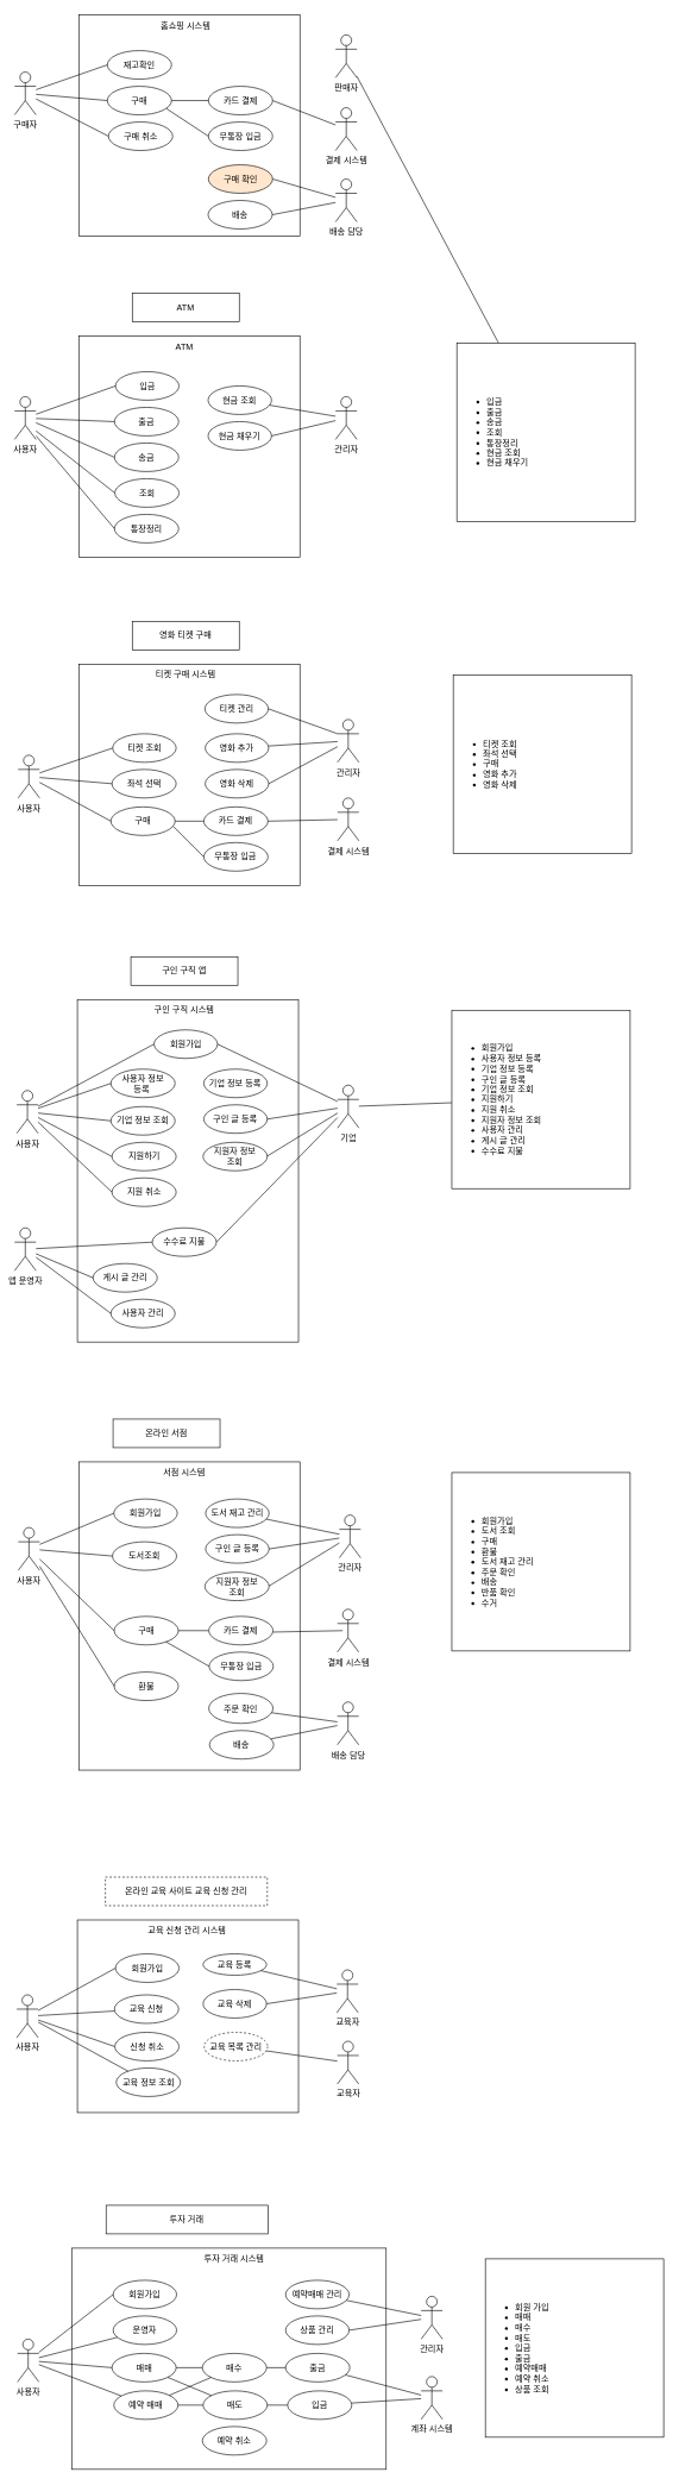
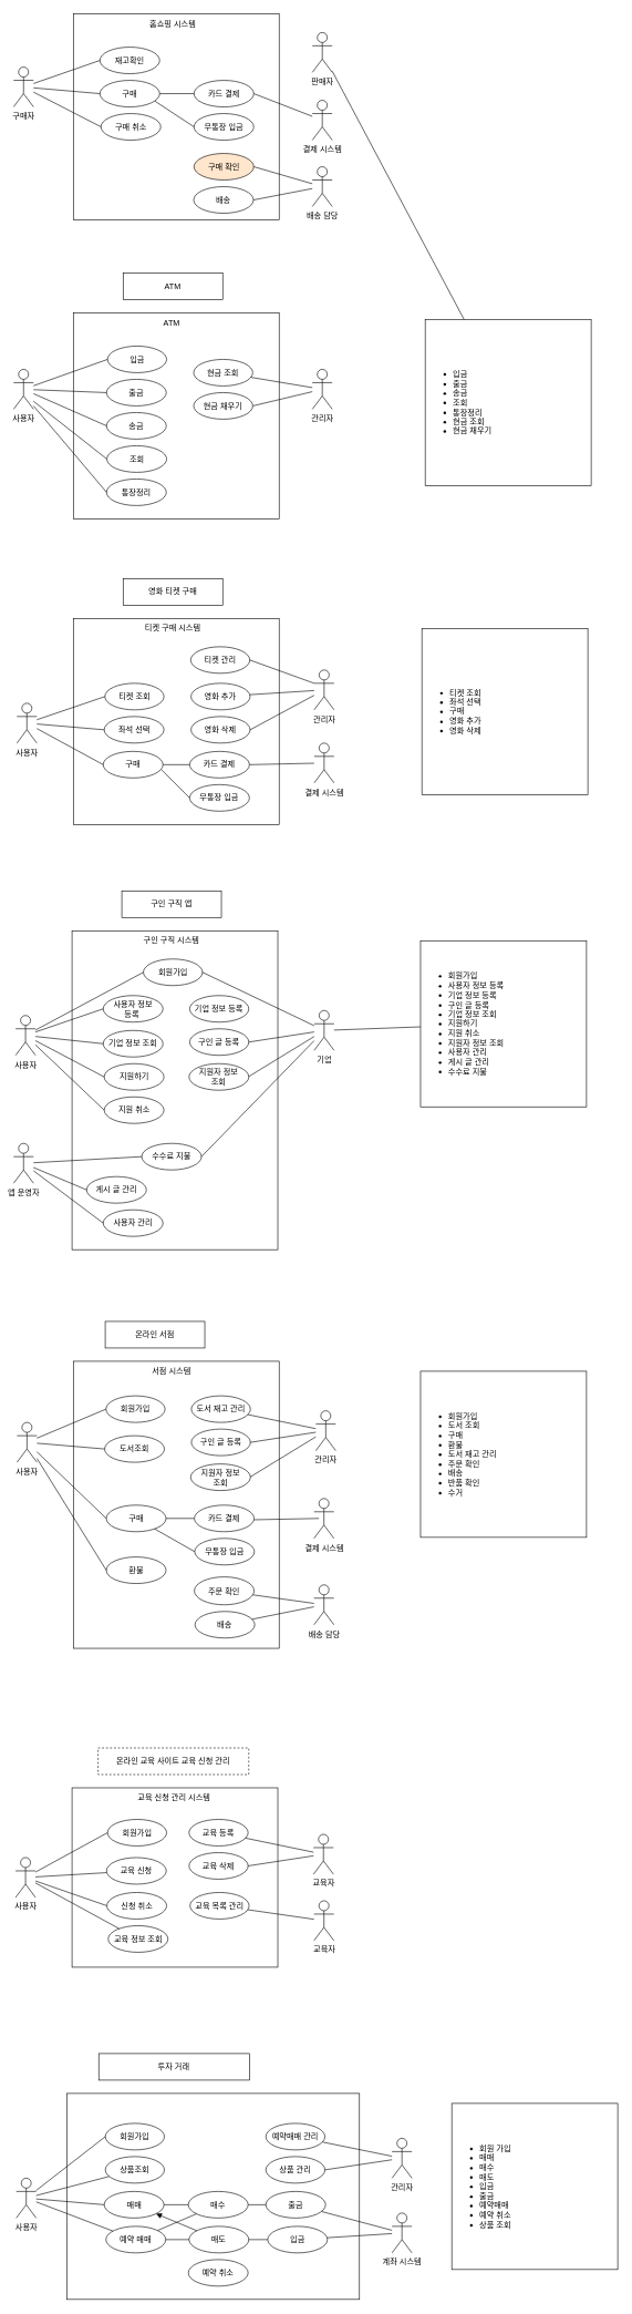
- <mxCell id="137" value="교육 등록" style="ellipse;whiteSpace=wrap;html=1;" vertex="1" parent="1"><mxGeometry x="284.25" y="2737.5" width="89" height="30" as="geometry" /></mxCell>
+ <mxCell id="137" value="교육 등록" style="ellipse;whiteSpace=wrap;html=1;" vertex="1" parent="1"><mxGeometry x="284.25" y="2737.5" width="89" height="40" as="geometry" /></mxCell>
- <mxCell id="171" value="교육 목록 관리" style="ellipse;whiteSpace=wrap;html=1;dashed=1;" vertex="1" parent="1"><mxGeometry x="285.75" y="2847.5" width="89" height="40" as="geometry" /></mxCell>
+ <mxCell id="171" value="교육 목록 관리" style="ellipse;whiteSpace=wrap;html=1;" vertex="1" parent="1"><mxGeometry x="285.75" y="2847.5" width="89" height="40" as="geometry" /></mxCell>
- <mxCell id="149" value="투자 거래 시스템" style="text;html=1;strokeColor=none;fillColor=none;align=center;verticalAlign=middle;whiteSpace=wrap;rounded=0;" vertex="1" parent="1"><mxGeometry x="257.25" y="3150" width="142" height="30" as="geometry" /></mxCell>
- <mxCell id="180" value="운영자" style="ellipse;whiteSpace=wrap;html=1;" vertex="1" parent="1"><mxGeometry x="158.13" y="3245" width="89" height="40" as="geometry" /></mxCell>
+ <mxCell id="180" value="상품조회" style="ellipse;whiteSpace=wrap;html=1;" vertex="1" parent="1"><mxGeometry x="158.13" y="3245" width="89" height="40" as="geometry" /></mxCell>
- <mxCell id="165" value="" style="endArrow=none;html=1;rounded=0;" edge="1" parent="1" source="163" target="147"><mxGeometry width="50" height="50" relative="1" as="geometry"><mxPoint x="293.25" y="3410" as="sourcePoint" /><mxPoint x="250.13" y="3380" as="targetPoint" /><Array as="points" /></mxGeometry></mxCell>
+ <mxCell id="165" value="" style="endArrow=block;html=1;rounded=0;" edge="1" parent="1" source="163" target="147"><mxGeometry width="50" height="50" relative="1" as="geometry"><mxPoint x="293.25" y="3410" as="sourcePoint" /><mxPoint x="250.13" y="3380" as="targetPoint" /><Array as="points" /></mxGeometry></mxCell>
